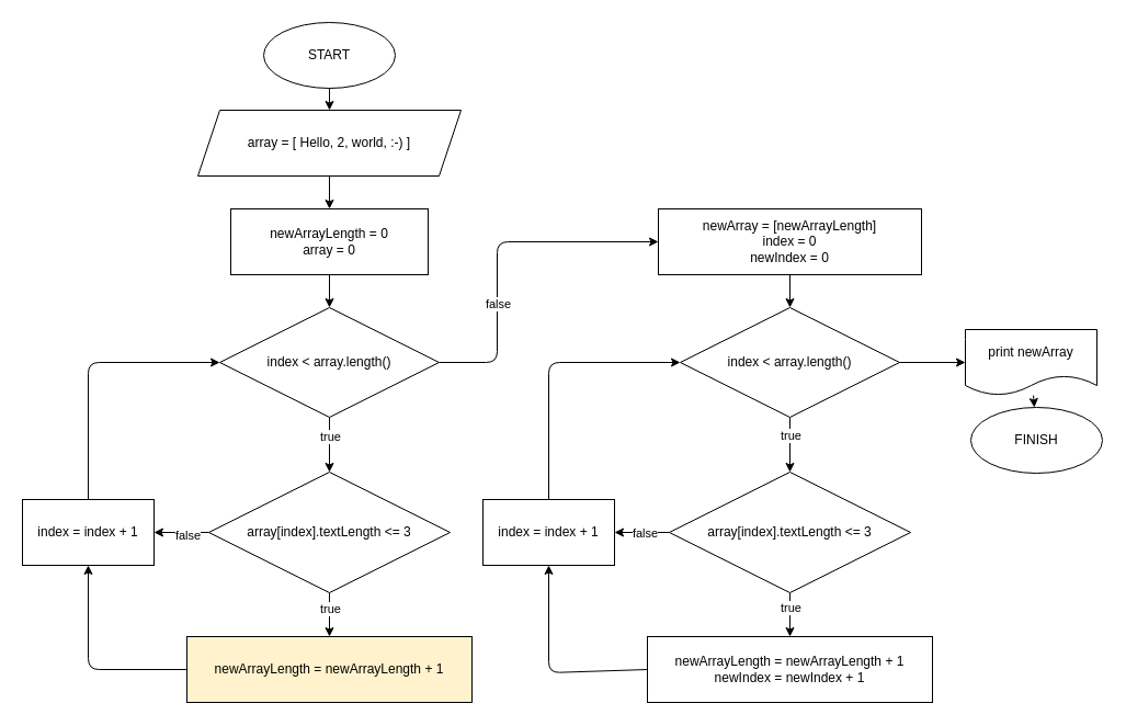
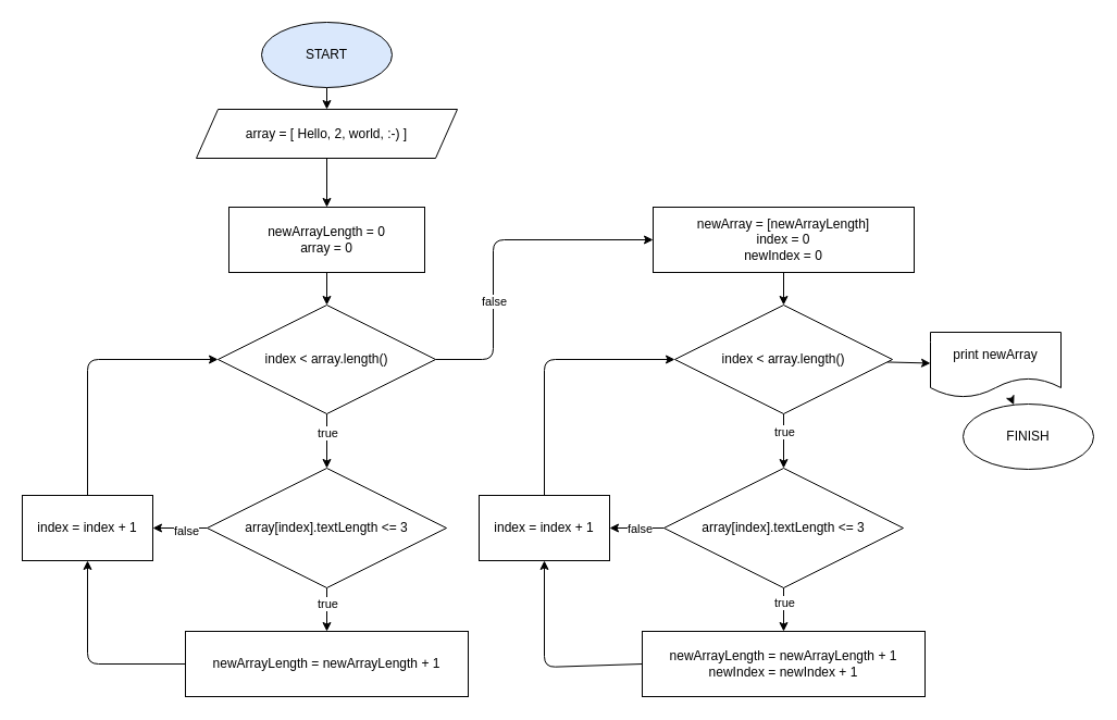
- <mxCell id="3" value="START" style="ellipse;whiteSpace=wrap;html=1;" vertex="1" parent="1"><mxGeometry x="240" y="20" width="120" height="60" as="geometry" /></mxCell>
+ <mxCell id="3" value="START" style="ellipse;whiteSpace=wrap;html=1;fillColor=#dae8fc;" vertex="1" parent="1"><mxGeometry x="240" y="20" width="120" height="60" as="geometry" /></mxCell>
- <mxCell id="5" value="array = [ Hello, 2, world, :-) ]" style="shape=parallelogram;perimeter=parallelogramPerimeter;whiteSpace=wrap;html=1;fixedSize=1;" vertex="1" parent="1"><mxGeometry x="180" y="100" width="240" height="60" as="geometry" /></mxCell>
+ <mxCell id="5" value="array = [ Hello, 2, world, :-) ]" style="shape=parallelogram;perimeter=parallelogramPerimeter;whiteSpace=wrap;html=1;fixedSize=1;" vertex="1" parent="1"><mxGeometry x="180" y="100" width="240" height="45" as="geometry" /></mxCell>
- <mxCell id="38" value="print newArray" style="shape=document;whiteSpace=wrap;html=1;boundedLbl=1;" vertex="1" parent="1"><mxGeometry x="880" y="300" width="120" height="60" as="geometry" /></mxCell>
+ <mxCell id="38" value="print newArray" style="shape=document;whiteSpace=wrap;html=1;boundedLbl=1;" vertex="1" parent="1"><mxGeometry x="855" y="305" width="120" height="60" as="geometry" /></mxCell>
- <mxCell id="19" value="newArrayLength = newArrayLength + 1" style="whiteSpace=wrap;html=1;fillColor=#fff2cc;" vertex="1" parent="1"><mxGeometry x="170" y="580" width="260" height="60" as="geometry" /></mxCell>
+ <mxCell id="19" value="newArrayLength = newArrayLength + 1" style="whiteSpace=wrap;html=1;" vertex="1" parent="1"><mxGeometry x="170" y="580" width="260" height="60" as="geometry" /></mxCell>
